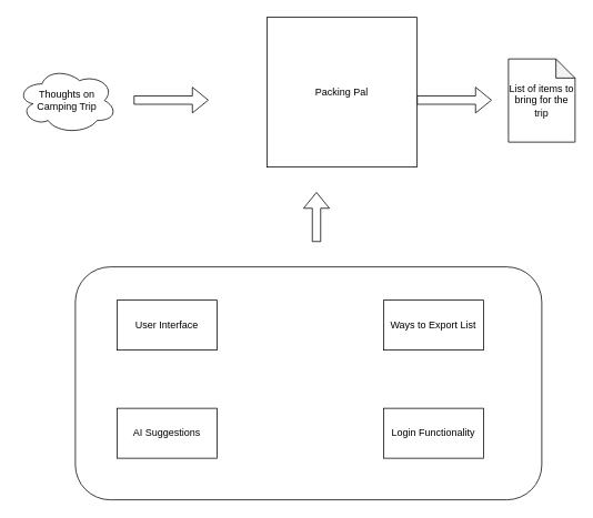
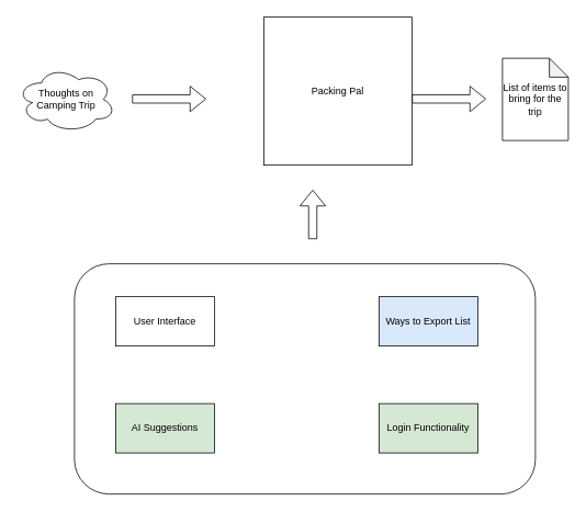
- <mxCell id="10" value="Ways to Export List" style="rounded=0;whiteSpace=wrap;html=1;" vertex="1" parent="1"><mxGeometry x="460" y="360" width="120" height="60" as="geometry" /></mxCell>
+ <mxCell id="10" value="Ways to Export List" style="rounded=0;whiteSpace=wrap;html=1;fillColor=#dae8fc;" vertex="1" parent="1"><mxGeometry x="460" y="360" width="120" height="60" as="geometry" /></mxCell>
- <mxCell id="11" value="AI Suggestions" style="rounded=0;whiteSpace=wrap;html=1;" vertex="1" parent="1"><mxGeometry x="140" y="490" width="120" height="60" as="geometry" /></mxCell>
+ <mxCell id="11" value="AI Suggestions" style="rounded=0;whiteSpace=wrap;html=1;fillColor=#d5e8d4;" vertex="1" parent="1"><mxGeometry x="140" y="490" width="120" height="60" as="geometry" /></mxCell>
- <mxCell id="12" value="Login Functionality" style="rounded=0;whiteSpace=wrap;html=1;" vertex="1" parent="1"><mxGeometry x="460" y="490" width="120" height="60" as="geometry" /></mxCell>
+ <mxCell id="12" value="Login Functionality" style="rounded=0;whiteSpace=wrap;html=1;fillColor=#d5e8d4;" vertex="1" parent="1"><mxGeometry x="460" y="490" width="120" height="60" as="geometry" /></mxCell>
